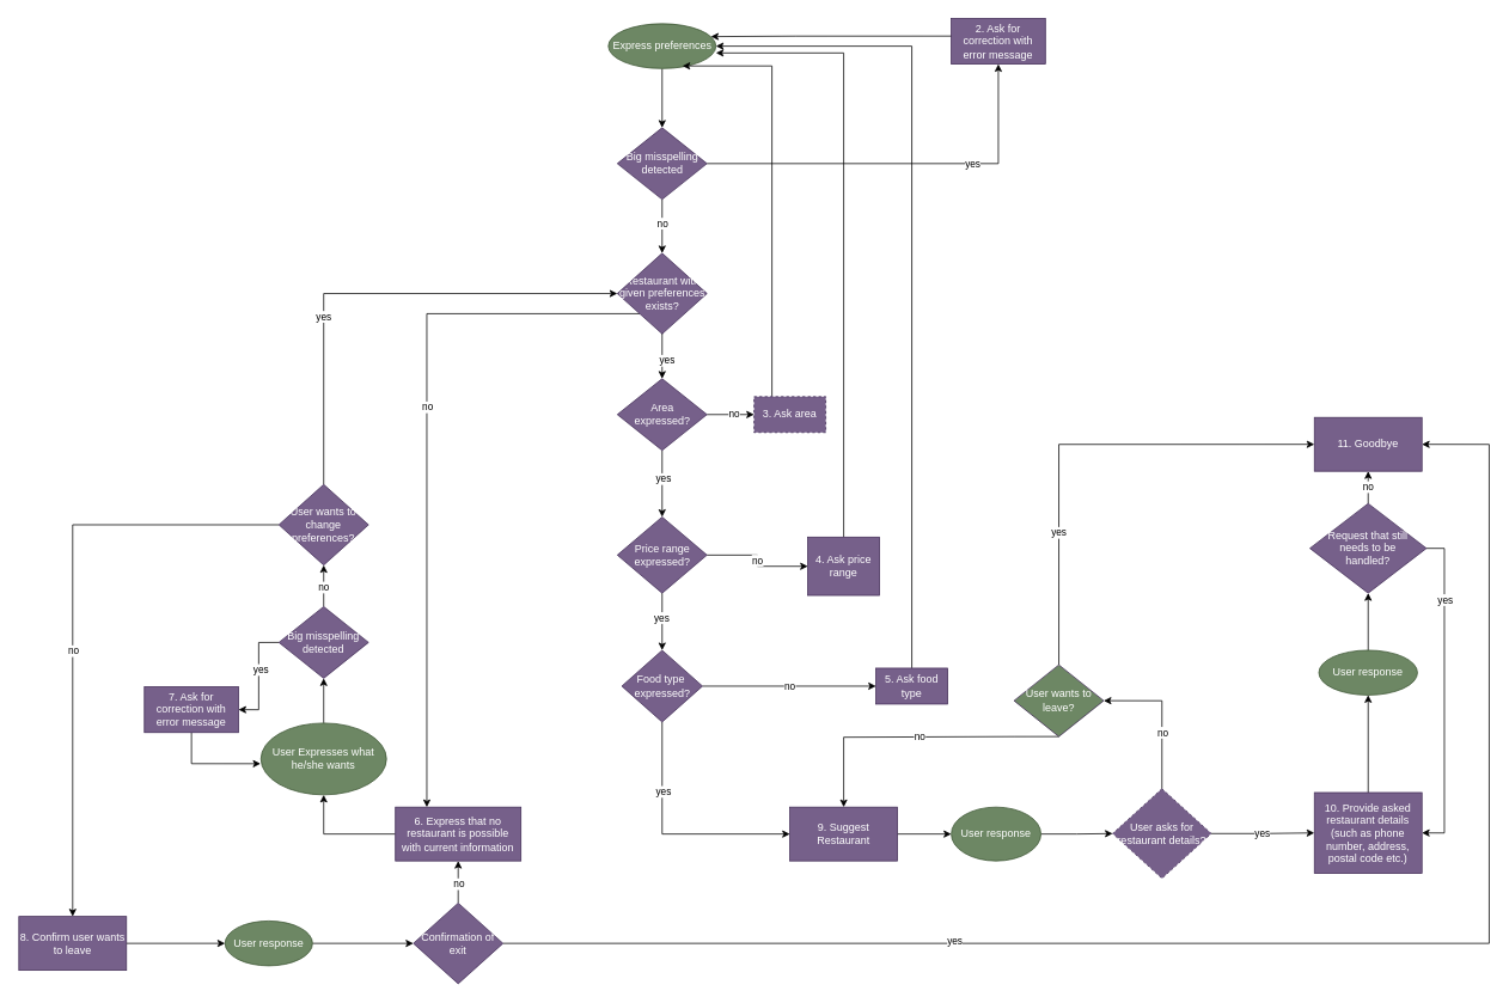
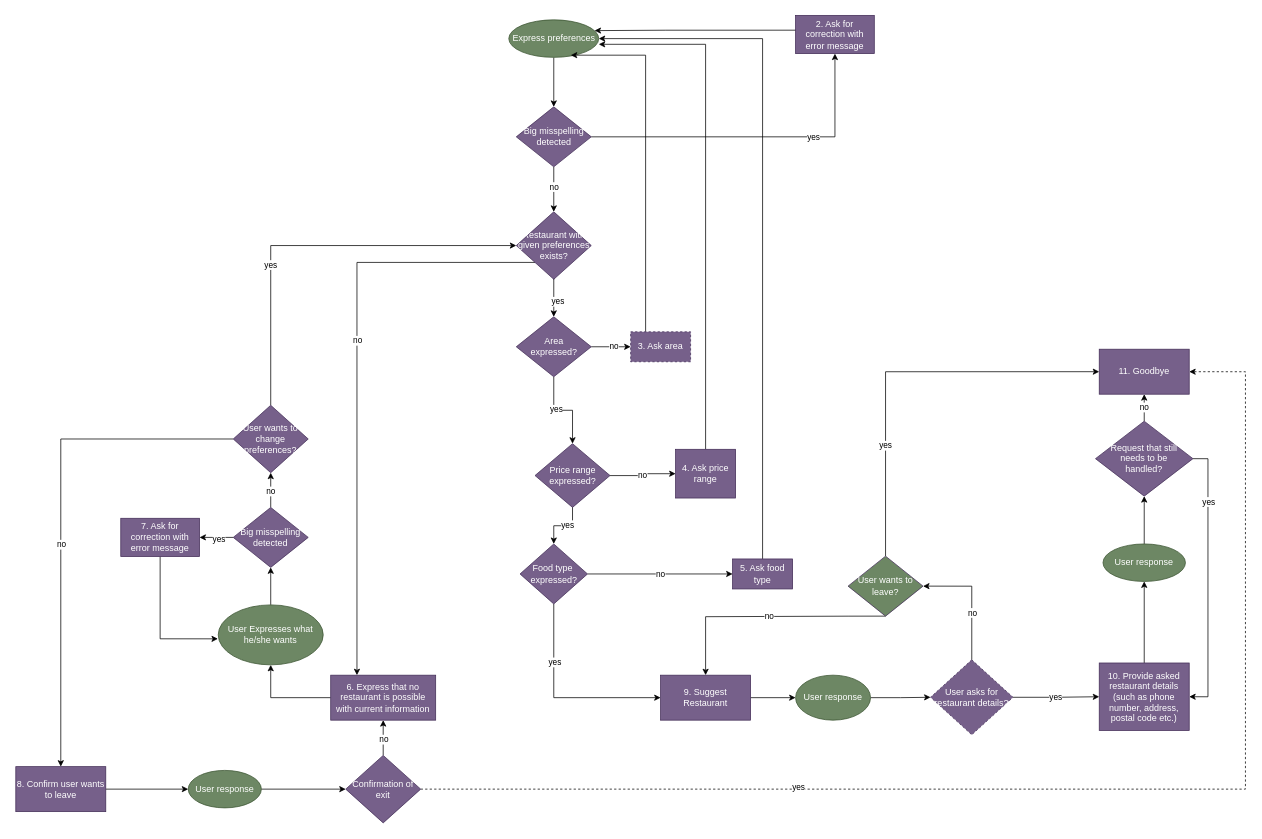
- <mxCell id="12" value="Price range&lt;br&gt;expressed?" style="rhombus;whiteSpace=wrap;html=1;fillColor=#76608a;fontColor=#ffffff;strokeColor=#432D57;" parent="1" vertex="1"><mxGeometry x="687.5" y="576.25" width="100" height="85" as="geometry" /></mxCell>
+ <mxCell id="12" value="Price range&lt;br&gt;expressed?" style="rhombus;whiteSpace=wrap;html=1;fillColor=#76608a;fontColor=#ffffff;strokeColor=#432D57;" parent="1" vertex="1"><mxGeometry x="712.5" y="591.25" width="100" height="85" as="geometry" /></mxCell>
- <mxCell id="77" value="7. Ask for correction with error message" style="rounded=0;whiteSpace=wrap;html=1;fillColor=#76608a;strokeColor=#432D57;fontColor=#ffffff;" parent="1" vertex="1"><mxGeometry x="160" y="765.75" width="105" height="51" as="geometry" /></mxCell>
+ <mxCell id="77" value="7. Ask for correction with error message" style="rounded=0;whiteSpace=wrap;html=1;fillColor=#76608a;strokeColor=#432D57;fontColor=#ffffff;" parent="1" vertex="1"><mxGeometry x="160" y="690.75" width="105" height="51" as="geometry" /></mxCell>
- <mxCell id="57" style="edgeStyle=orthogonalEdgeStyle;rounded=0;orthogonalLoop=1;jettySize=auto;html=1;exitX=1;exitY=0.5;exitDx=0;exitDy=0;entryX=1;entryY=0.5;entryDx=0;entryDy=0;" parent="1" source="59" target="33" edge="1"><mxGeometry relative="1" as="geometry"><Array as="points"><mxPoint x="1660" y="1052" /><mxPoint x="1660" y="496" /></Array></mxGeometry></mxCell>
+ <mxCell id="57" style="edgeStyle=orthogonalEdgeStyle;rounded=0;orthogonalLoop=1;jettySize=auto;html=1;exitX=1;exitY=0.5;exitDx=0;exitDy=0;entryX=1;entryY=0.5;entryDx=0;entryDy=0;dashed=1;" parent="1" source="59" target="33" edge="1"><mxGeometry relative="1" as="geometry"><Array as="points"><mxPoint x="1660" y="1052" /><mxPoint x="1660" y="496" /></Array></mxGeometry></mxCell>
